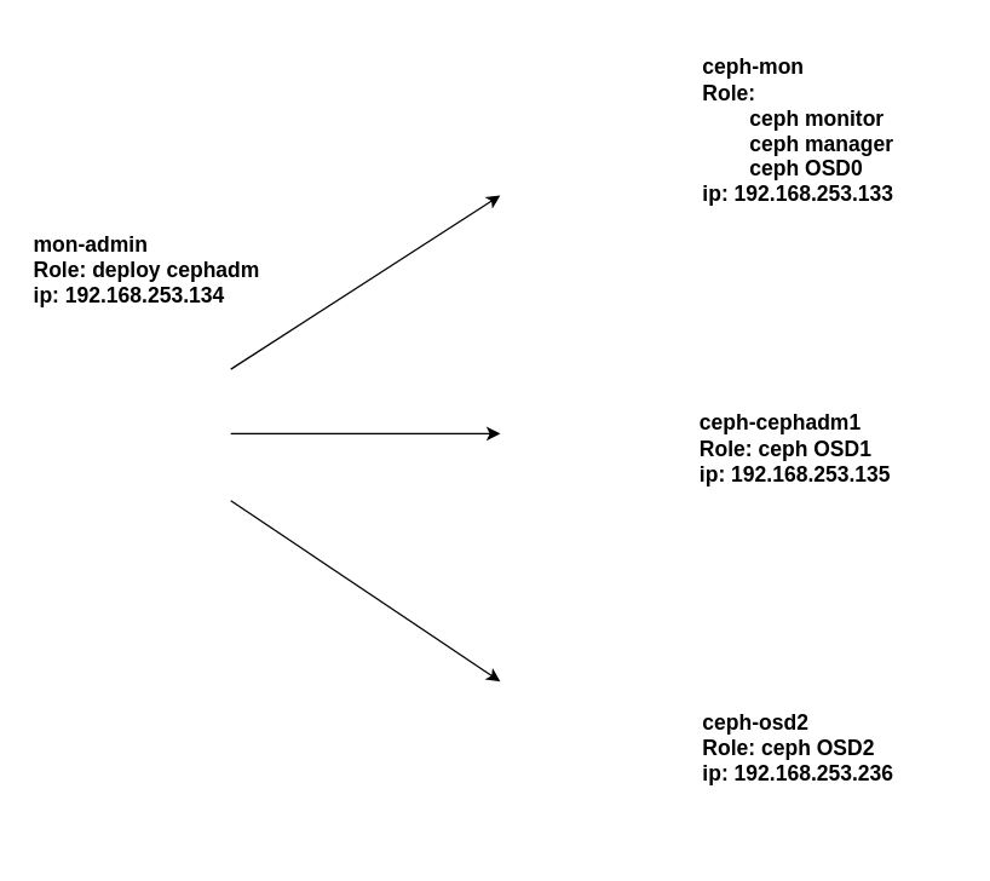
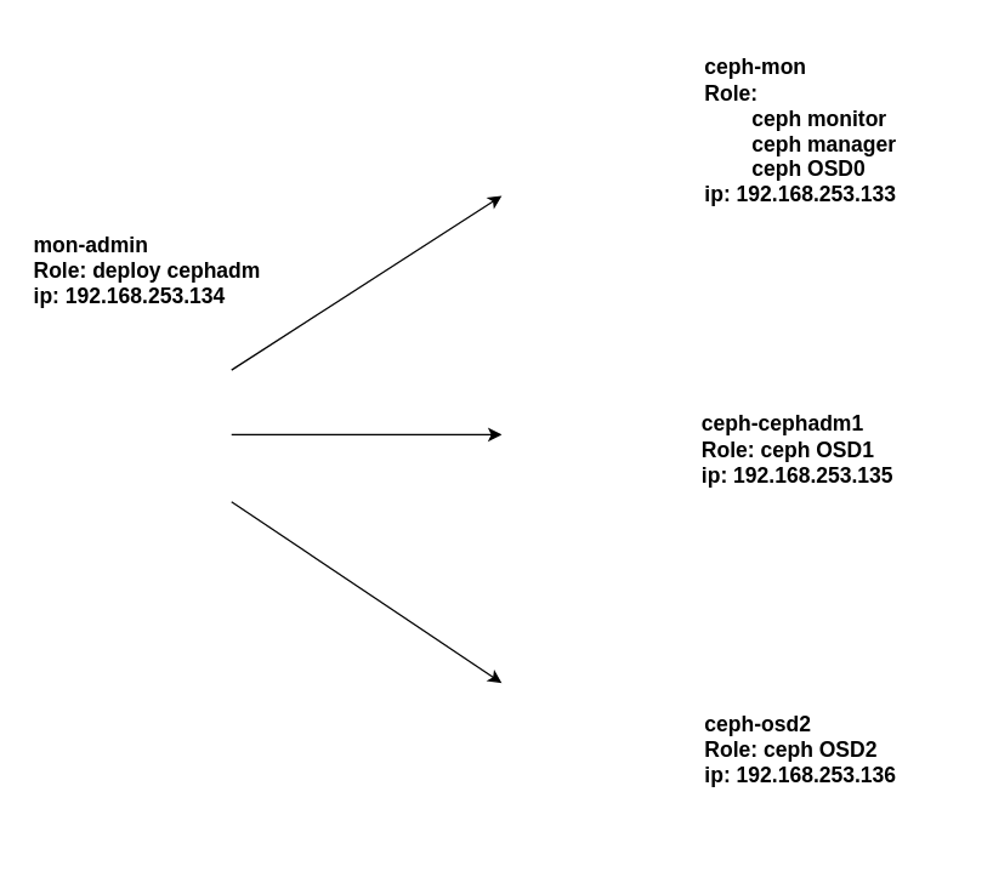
- <mxCell id="12" value="&lt;font style=&quot;font-size: 14px;&quot;&gt;&lt;b&gt;ceph-osd2&lt;br&gt;Role: ceph OSD2&lt;br&gt;ip: 192.168.253.236&lt;/b&gt;&lt;/font&gt;" style="text;html=1;strokeColor=none;fillColor=none;align=left;verticalAlign=middle;whiteSpace=wrap;rounded=0;fontSize=12;fontFamily=Helvetica;fontColor=default;" vertex="1" parent="1"><mxGeometry x="462" y="468" width="170" height="52" as="geometry" /></mxCell>
+ <mxCell id="12" value="&lt;font style=&quot;font-size: 14px;&quot;&gt;&lt;b&gt;ceph-osd2&lt;br&gt;Role: ceph OSD2&lt;br&gt;ip: 192.168.253.136&lt;/b&gt;&lt;/font&gt;" style="text;html=1;strokeColor=none;fillColor=none;align=left;verticalAlign=middle;whiteSpace=wrap;rounded=0;fontSize=12;fontFamily=Helvetica;fontColor=default;" vertex="1" parent="1"><mxGeometry x="462" y="468" width="170" height="52" as="geometry" /></mxCell>
